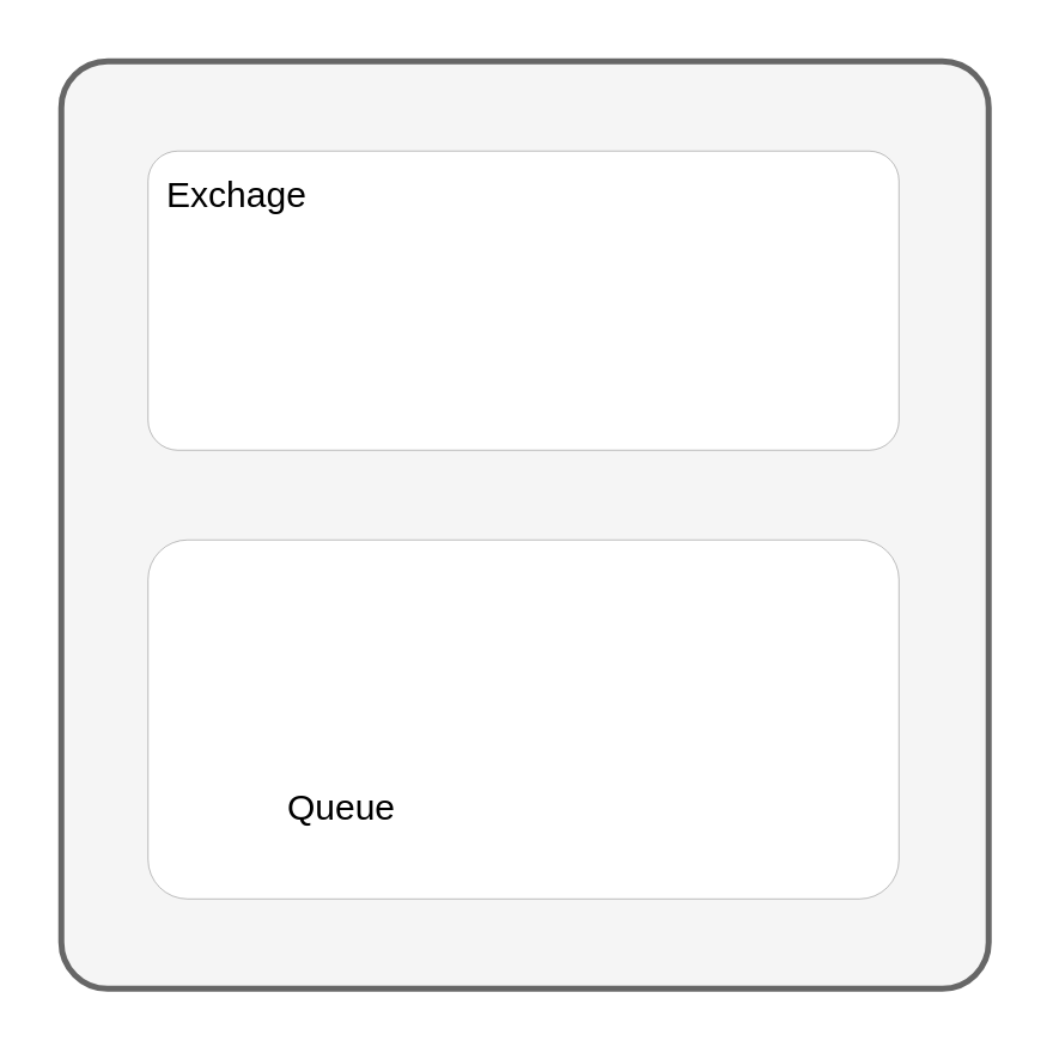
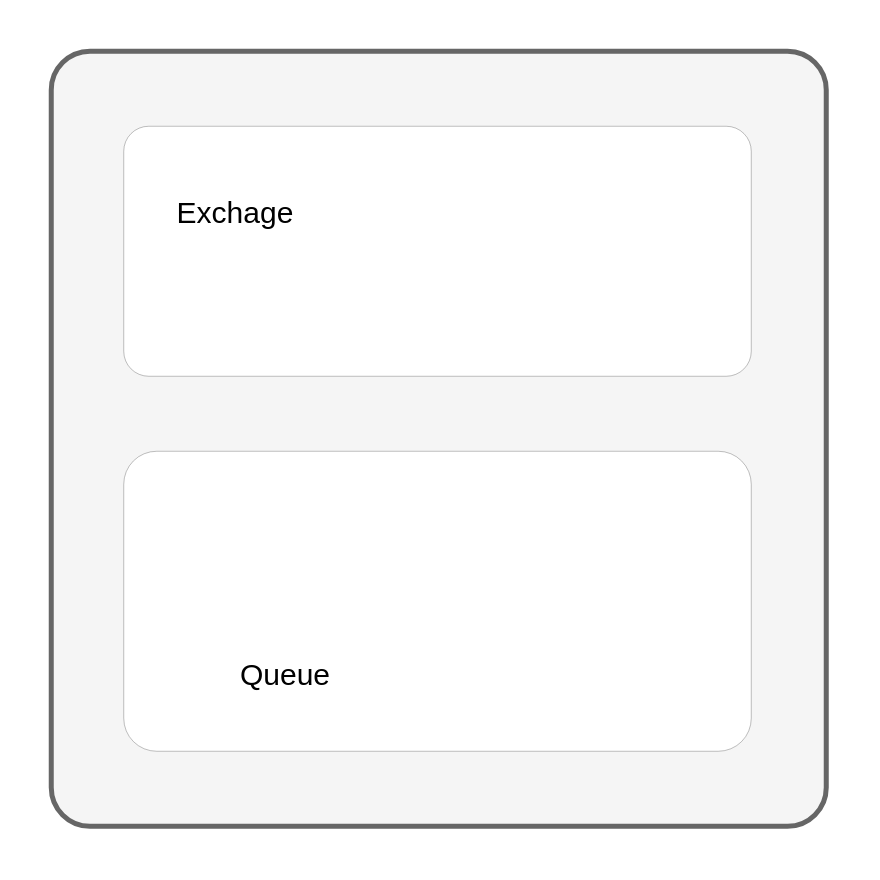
- <mxCell id="6" value="Exchage" style="text;html=1;strokeColor=none;fillColor=none;align=center;verticalAlign=middle;whiteSpace=wrap;rounded=0;" vertex="1" parent="1"><mxGeometry x="49" y="50" width="60" height="30" as="geometry" /></mxCell>
+ <mxCell id="6" value="Exchage" style="text;html=1;strokeColor=none;fillColor=none;align=center;verticalAlign=middle;whiteSpace=wrap;rounded=0;" vertex="1" parent="1"><mxGeometry x="64" y="70" width="60" height="30" as="geometry" /></mxCell>
